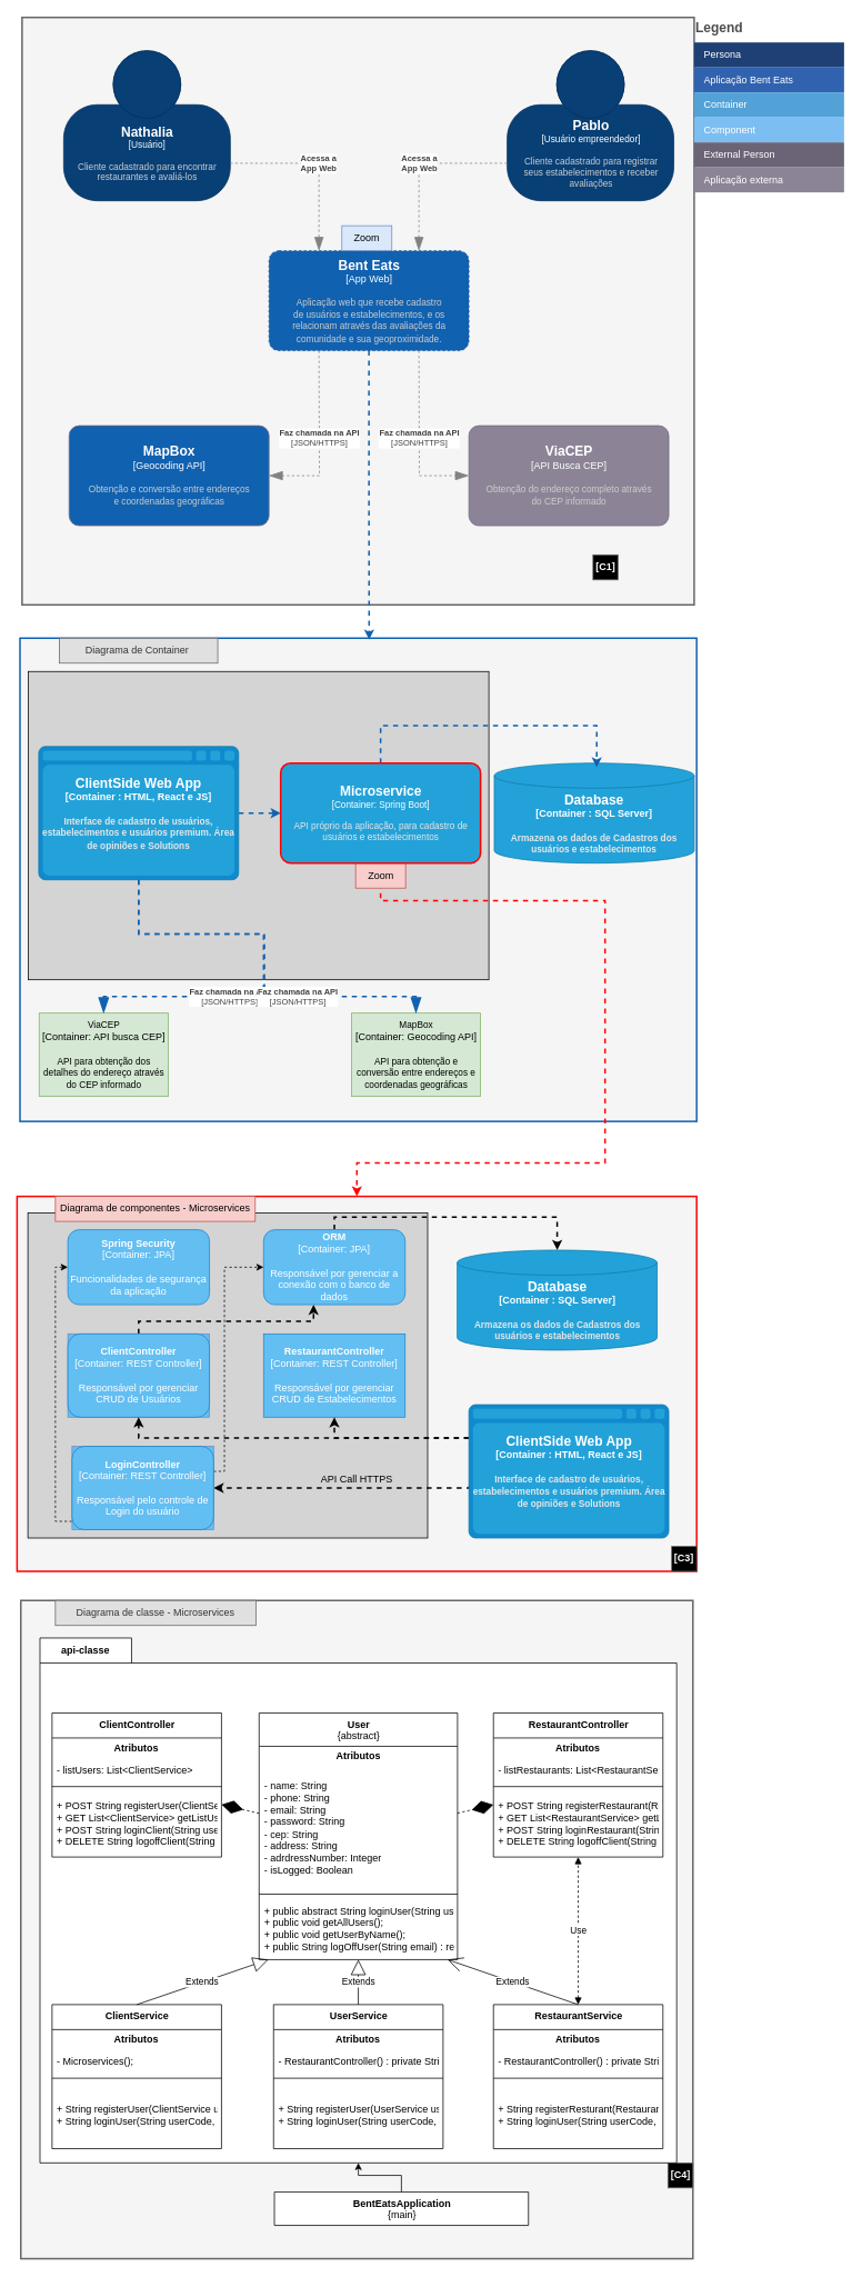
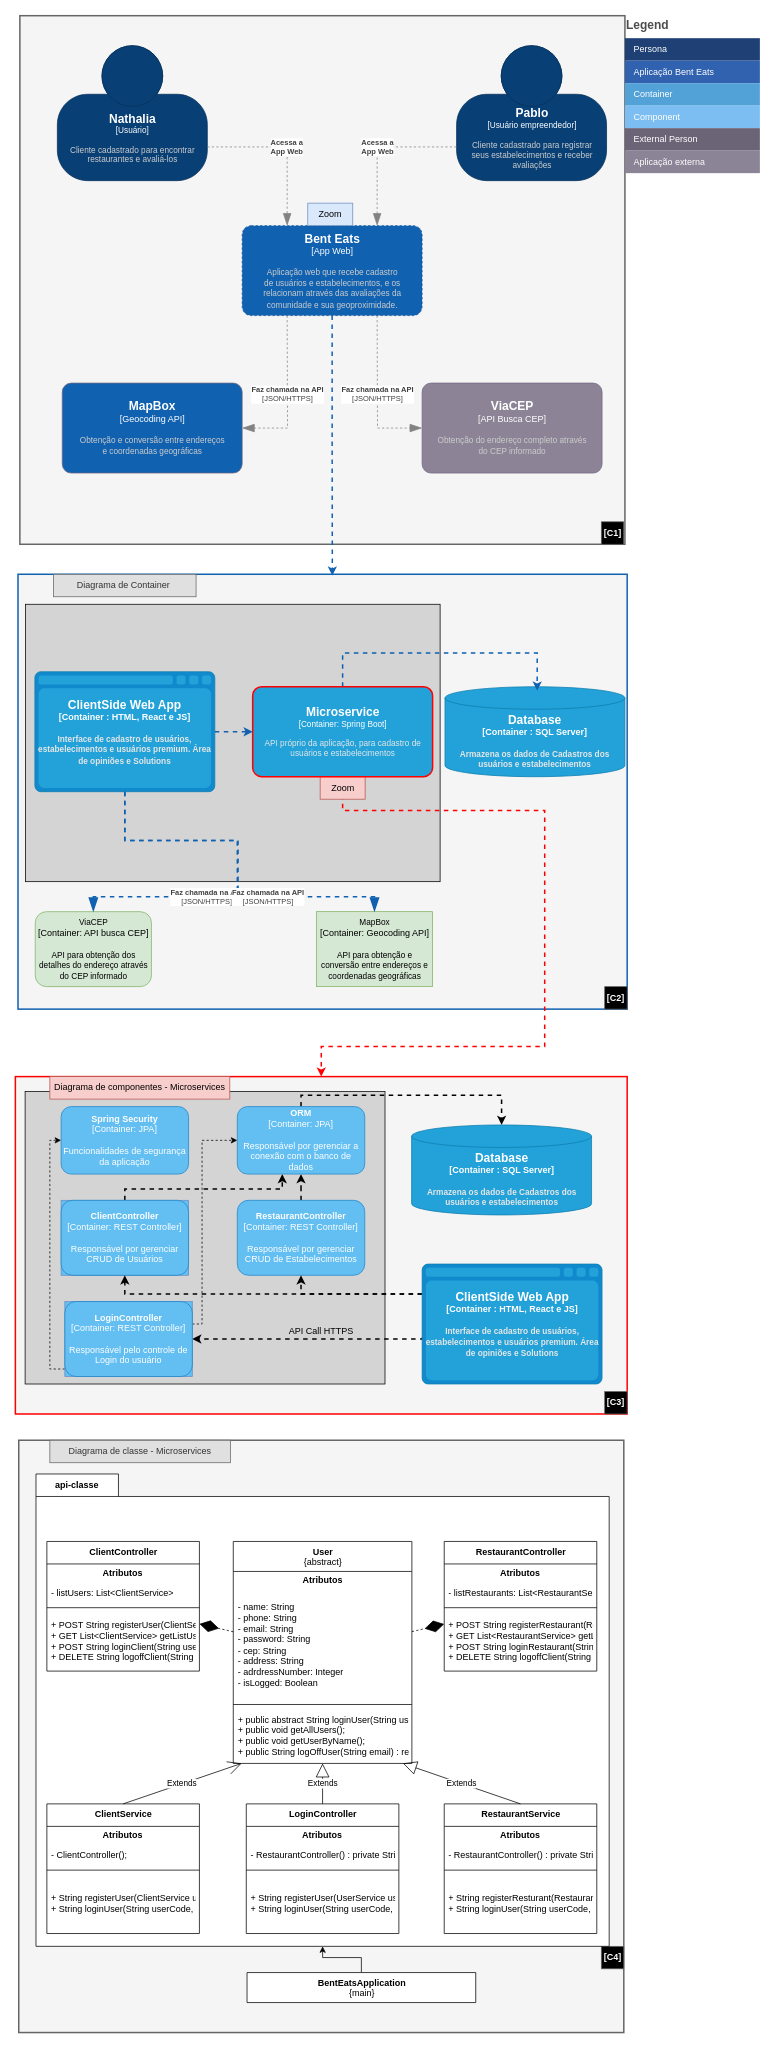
- <mxCell id="51" value="[C1]" style="text;html=1;strokeColor=#666666;fillColor=#000000;align=center;verticalAlign=middle;whiteSpace=wrap;rounded=0;gradientColor=none;fontStyle=1;fontColor=#FFFFFF;" parent="1" vertex="1"><mxGeometry x="711.5" y="665" width="30" height="30" as="geometry" /></mxCell>
+ <mxCell id="51" value="[C1]" style="text;html=1;strokeColor=#666666;fillColor=#000000;align=center;verticalAlign=middle;whiteSpace=wrap;rounded=0;gradientColor=none;fontStyle=1;fontColor=#FFFFFF;" parent="1" vertex="1"><mxGeometry x="801.5" y="695" width="30" height="30" as="geometry" /></mxCell>
- <mxCell id="23" value="&lt;span style=&quot;font-size: 11px&quot;&gt;ViaCEP&lt;br&gt;&lt;/span&gt;[Container: API busca CEP]&lt;br&gt;&lt;br&gt;&lt;span style=&quot;font-size: 11px&quot;&gt;API para obtenção dos detalhes do endereço através do CEP informado&lt;/span&gt;" style="rounded=0;whiteSpace=wrap;html=1;fillColor=#d5e8d4;strokeColor=#82b366;" parent="1" vertex="1"><mxGeometry x="46.5" y="1215" width="155" height="100" as="geometry" /></mxCell>
+ <mxCell id="23" value="&lt;span style=&quot;font-size: 11px&quot;&gt;ViaCEP&lt;br&gt;&lt;/span&gt;[Container: API busca CEP]&lt;br&gt;&lt;br&gt;&lt;span style=&quot;font-size: 11px&quot;&gt;API para obtenção dos detalhes do endereço através do CEP informado&lt;/span&gt;" style="whiteSpace=wrap;html=1;fillColor=#d5e8d4;strokeColor=#82b366;rounded=1;" parent="1" vertex="1"><mxGeometry x="46.5" y="1215" width="155" height="100" as="geometry" /></mxCell>
+ <mxCell id="52" value="[C2]" style="text;html=1;strokeColor=#666666;fillColor=#000000;align=center;verticalAlign=middle;whiteSpace=wrap;rounded=0;gradientColor=none;fontStyle=1;fontColor=#FFFFFF;" parent="1" vertex="1"><mxGeometry x="806" y="1315" width="30" height="30" as="geometry" /></mxCell>
+ <mxCell id="9" style="edgeStyle=orthogonalEdgeStyle;rounded=0;orthogonalLoop=1;jettySize=auto;html=1;entryX=0.5;entryY=1;entryDx=0;entryDy=0;dashed=1;fontFamily=Helvetica;fontSize=12;fontColor=#333333;strokeWidth=2;" parent="1" source="10" target="14" edge="1"><mxGeometry relative="1" as="geometry" /></mxCell>
- <mxCell id="10" value="&lt;b&gt;RestaurantController&lt;br&gt;&lt;/b&gt;[Container:&amp;nbsp;REST Controller]&lt;br&gt;&lt;br&gt;Responsável por gerenciar CRUD de Estabelecimentos" style="whiteSpace=wrap;html=1;fillColor=#63BEF2;strokeColor=#2086C9;fontColor=#FFFFFF;rounded=0;" parent="1" vertex="1"><mxGeometry x="316" y="1600" width="170" height="100" as="geometry" /></mxCell>
+ <mxCell id="10" value="&lt;b&gt;RestaurantController&lt;br&gt;&lt;/b&gt;[Container:&amp;nbsp;REST Controller]&lt;br&gt;&lt;br&gt;Responsável por gerenciar CRUD de Estabelecimentos" style="rounded=1;whiteSpace=wrap;html=1;fillColor=#63BEF2;strokeColor=#2086C9;fontColor=#FFFFFF;" parent="1" vertex="1"><mxGeometry x="316" y="1600" width="170" height="100" as="geometry" /></mxCell>
- <mxCell id="90" value="Use" style="endArrow=block;startArrow=block;endFill=1;startFill=1;html=1;rounded=0;dashed=1;" parent="55" source="77" target="67" edge="1"><mxGeometry width="160" relative="1" as="geometry"><mxPoint x="126.239" y="272.907" as="sourcePoint" /><mxPoint x="126.241" y="450.016" as="targetPoint" /></mxGeometry></mxCell>
- <mxCell id="87" value="Extends" style="endArrow=open;endSize=16;endFill=0;html=1;rounded=0;exitX=0.5;exitY=0;exitDx=0;exitDy=0;" parent="55" source="77" target="61" edge="1"><mxGeometry width="160" relative="1" as="geometry"><mxPoint x="430.126" y="310" as="sourcePoint" /><mxPoint x="592.247" y="310" as="targetPoint" /></mxGeometry></mxCell>
+ <mxCell id="87" value="Extends" style="endArrow=block;endSize=16;endFill=0;html=1;rounded=0;exitX=0.5;exitY=0;exitDx=0;exitDy=0;" parent="55" source="77" target="61" edge="1"><mxGeometry width="160" relative="1" as="geometry"><mxPoint x="430.126" y="310" as="sourcePoint" /><mxPoint x="592.247" y="310" as="targetPoint" /></mxGeometry></mxCell>
- <mxCell id="88" value="Extends" style="endArrow=block;endSize=16;endFill=0;html=1;rounded=0;exitX=0.5;exitY=0;exitDx=0;exitDy=0;" parent="55" source="72" target="61" edge="1"><mxGeometry width="160" relative="1" as="geometry"><mxPoint x="399.729" y="420" as="sourcePoint" /><mxPoint x="561.849" y="420" as="targetPoint" /></mxGeometry></mxCell>
+ <mxCell id="88" value="Extends" style="endArrow=open;endSize=16;endFill=0;html=1;rounded=0;exitX=0.5;exitY=0;exitDx=0;exitDy=0;" parent="55" source="72" target="61" edge="1"><mxGeometry width="160" relative="1" as="geometry"><mxPoint x="399.729" y="420" as="sourcePoint" /><mxPoint x="561.849" y="420" as="targetPoint" /></mxGeometry></mxCell>
- <mxCell id="82" value="&lt;b&gt;UserService&lt;/b&gt;" style="swimlane;fontStyle=0;align=center;verticalAlign=top;childLayout=stackLayout;horizontal=1;startSize=30;horizontalStack=0;resizeParent=1;resizeParentMax=0;resizeLast=0;collapsible=0;marginBottom=0;html=1;" parent="55" vertex="1"><mxGeometry x="280.504" y="440.021" width="203.485" height="172.911" as="geometry" /></mxCell>
+ <mxCell id="82" value="&lt;b&gt;LoginController&lt;/b&gt;" style="swimlane;fontStyle=0;align=center;verticalAlign=top;childLayout=stackLayout;horizontal=1;startSize=30;horizontalStack=0;resizeParent=1;resizeParentMax=0;resizeLast=0;collapsible=0;marginBottom=0;html=1;" parent="55" vertex="1"><mxGeometry x="280.504" y="440.021" width="203.485" height="172.911" as="geometry" /></mxCell>
- <mxCell id="74" value="- Microservices();" style="text;html=1;strokeColor=none;fillColor=none;align=left;verticalAlign=middle;spacingLeft=4;spacingRight=4;overflow=hidden;rotatable=0;points=[[0,0.5],[1,0.5]];portConstraint=eastwest;" parent="72" vertex="1"><mxGeometry y="53.819" width="203.485" height="29.773" as="geometry" /></mxCell>
+ <mxCell id="74" value="- ClientController();" style="text;html=1;strokeColor=none;fillColor=none;align=left;verticalAlign=middle;spacingLeft=4;spacingRight=4;overflow=hidden;rotatable=0;points=[[0,0.5],[1,0.5]];portConstraint=eastwest;" parent="72" vertex="1"><mxGeometry y="53.819" width="203.485" height="29.773" as="geometry" /></mxCell>
